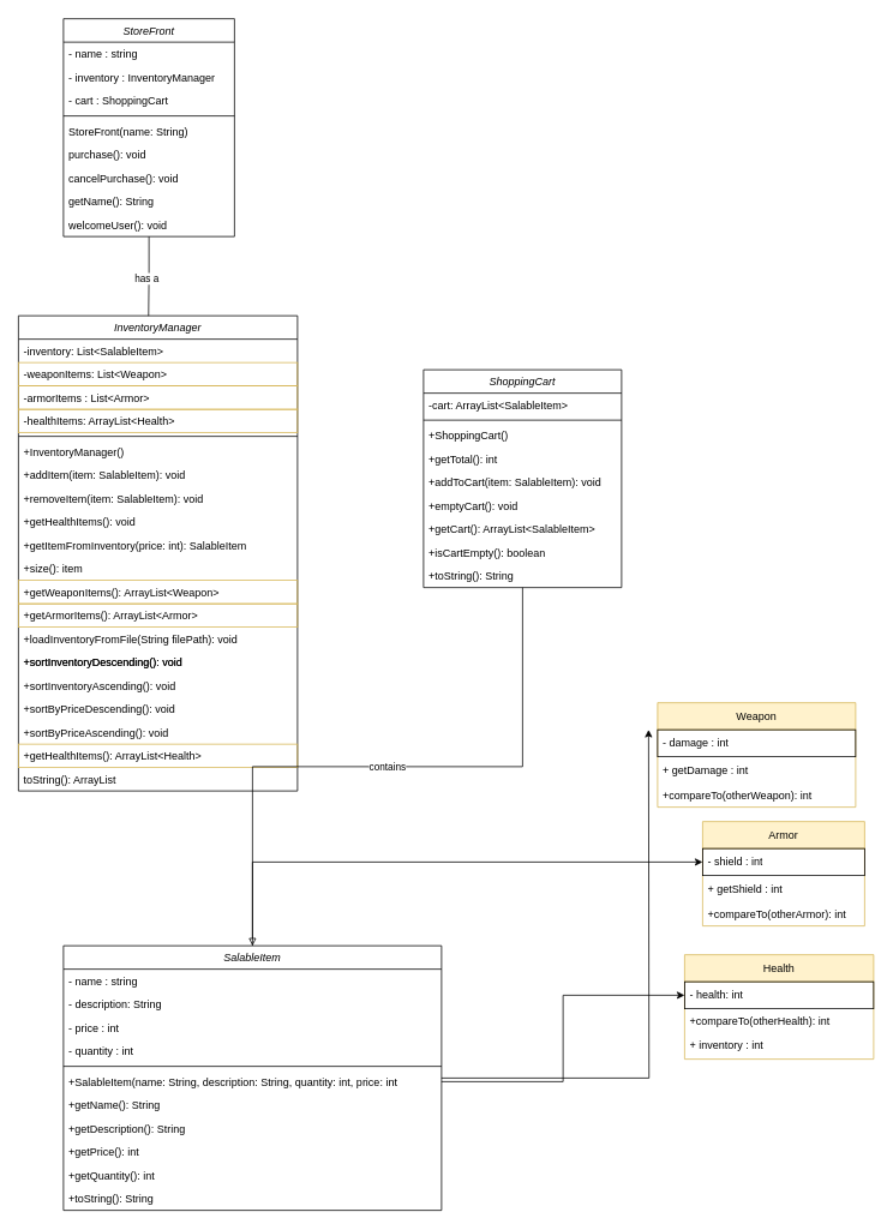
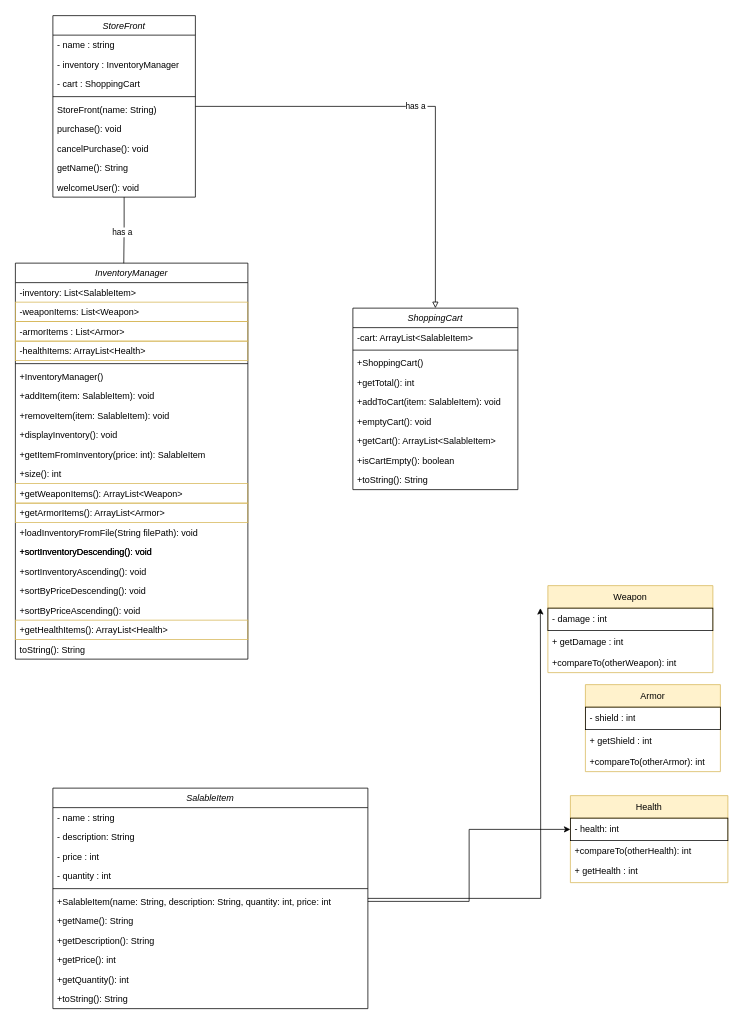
+ <mxCell id="3" value="has a&amp;nbsp;" style="edgeStyle=orthogonalEdgeStyle;rounded=0;orthogonalLoop=1;jettySize=auto;html=1;entryX=0.5;entryY=0;entryDx=0;entryDy=0;endArrow=block;endFill=0;" parent="1" source="4" target="50" edge="1"><mxGeometry relative="1" as="geometry" /></mxCell>
- <mxCell id="37" value="+getHealthItems(): void" style="text;align=left;verticalAlign=top;spacingLeft=4;spacingRight=4;overflow=hidden;rotatable=0;points=[[0,0.5],[1,0.5]];portConstraint=eastwest;" parent="28" vertex="1"><mxGeometry y="216" width="310" height="26" as="geometry" /></mxCell>
+ <mxCell id="37" value="+displayInventory(): void" style="text;align=left;verticalAlign=top;spacingLeft=4;spacingRight=4;overflow=hidden;rotatable=0;points=[[0,0.5],[1,0.5]];portConstraint=eastwest;" parent="28" vertex="1"><mxGeometry y="216" width="310" height="26" as="geometry" /></mxCell>
- <mxCell id="39" value="+size(): item" style="text;align=left;verticalAlign=top;spacingLeft=4;spacingRight=4;overflow=hidden;rotatable=0;points=[[0,0.5],[1,0.5]];portConstraint=eastwest;" parent="28" vertex="1"><mxGeometry y="268" width="310" height="26" as="geometry" /></mxCell>
+ <mxCell id="39" value="+size(): int" style="text;align=left;verticalAlign=top;spacingLeft=4;spacingRight=4;overflow=hidden;rotatable=0;points=[[0,0.5],[1,0.5]];portConstraint=eastwest;" parent="28" vertex="1"><mxGeometry y="268" width="310" height="26" as="geometry" /></mxCell>
- <mxCell id="49" value="contains" style="edgeStyle=orthogonalEdgeStyle;rounded=0;orthogonalLoop=1;jettySize=auto;html=1;entryX=0.5;entryY=0;entryDx=0;entryDy=0;endArrow=block;endFill=0;" parent="1" source="50" target="16" edge="1"><mxGeometry relative="1" as="geometry" /></mxCell>
- <mxCell id="48" value="toString(): ArrayList" style="text;align=left;verticalAlign=top;spacingLeft=4;spacingRight=4;overflow=hidden;rotatable=0;points=[[0,0.5],[1,0.5]];portConstraint=eastwest;" parent="28" vertex="1"><mxGeometry y="502" width="310" height="26" as="geometry" /></mxCell>
+ <mxCell id="48" value="toString(): String" style="text;align=left;verticalAlign=top;spacingLeft=4;spacingRight=4;overflow=hidden;rotatable=0;points=[[0,0.5],[1,0.5]];portConstraint=eastwest;" parent="28" vertex="1"><mxGeometry y="502" width="310" height="26" as="geometry" /></mxCell>
- <mxCell id="15" style="edgeStyle=orthogonalEdgeStyle;rounded=0;orthogonalLoop=1;jettySize=auto;html=1;" parent="1" source="16" target="69" edge="1"><mxGeometry relative="1" as="geometry" /></mxCell>
- <mxCell id="63" value="+ inventory : int&amp;nbsp;" style="text;strokeColor=none;fillColor=none;align=left;verticalAlign=middle;spacingLeft=4;spacingRight=4;overflow=hidden;points=[[0,0.5],[1,0.5]];portConstraint=eastwest;rotatable=0;whiteSpace=wrap;html=1;" parent="60" vertex="1"><mxGeometry y="86" width="210" height="30" as="geometry" /></mxCell>
+ <mxCell id="63" value="+ getHealth : int&amp;nbsp;" style="text;strokeColor=none;fillColor=none;align=left;verticalAlign=middle;spacingLeft=4;spacingRight=4;overflow=hidden;points=[[0,0.5],[1,0.5]];portConstraint=eastwest;rotatable=0;whiteSpace=wrap;html=1;" parent="60" vertex="1"><mxGeometry y="86" width="210" height="30" as="geometry" /></mxCell>
